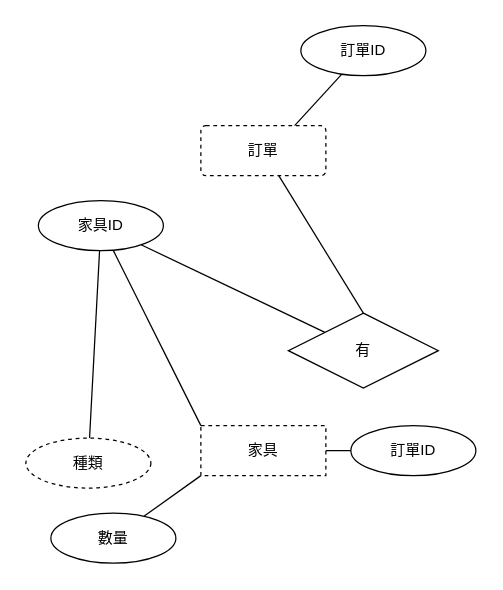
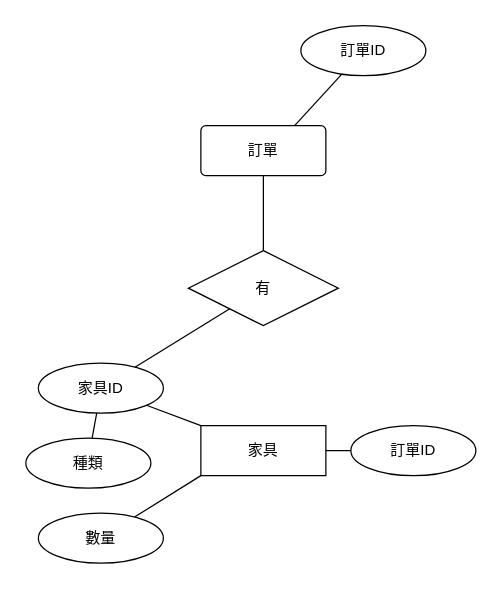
- <mxCell id="9" value="訂單" style="rounded=1;arcSize=10;whiteSpace=wrap;html=1;align=center;dashed=1;" vertex="1" parent="1"><mxGeometry x="160" y="100" width="100" height="40" as="geometry" /></mxCell>
+ <mxCell id="9" value="訂單" style="rounded=1;arcSize=10;whiteSpace=wrap;html=1;align=center;" vertex="1" parent="1"><mxGeometry x="160" y="100" width="100" height="40" as="geometry" /></mxCell>
- <mxCell id="4" value="家具ID" style="ellipse;whiteSpace=wrap;html=1;align=center;" vertex="1" parent="1"><mxGeometry x="30" y="160" width="100" height="40" as="geometry" /></mxCell>
+ <mxCell id="4" value="家具ID" style="ellipse;whiteSpace=wrap;html=1;align=center;" vertex="1" parent="1"><mxGeometry x="30" y="290" width="100" height="40" as="geometry" /></mxCell>
- <mxCell id="13" value="有" style="shape=rhombus;perimeter=rhombusPerimeter;whiteSpace=wrap;html=1;align=center;" vertex="1" parent="1"><mxGeometry x="230" y="250" width="120" height="60" as="geometry" /></mxCell>
+ <mxCell id="13" value="有" style="shape=rhombus;perimeter=rhombusPerimeter;whiteSpace=wrap;html=1;align=center;" vertex="1" parent="1"><mxGeometry x="150" y="200" width="120" height="60" as="geometry" /></mxCell>
- <mxCell id="2" value="家具" style="whiteSpace=wrap;html=1;align=center;dashed=1;" vertex="1" parent="1"><mxGeometry x="160" y="340" width="100" height="40" as="geometry" /></mxCell>
+ <mxCell id="2" value="家具" style="whiteSpace=wrap;html=1;align=center;" vertex="1" parent="1"><mxGeometry x="160" y="340" width="100" height="40" as="geometry" /></mxCell>
- <mxCell id="6" value="種類" style="ellipse;whiteSpace=wrap;html=1;align=center;dashed=1;" vertex="1" parent="1"><mxGeometry x="20" y="350" width="100" height="40" as="geometry" /></mxCell>
+ <mxCell id="6" value="種類" style="ellipse;whiteSpace=wrap;html=1;align=center;" vertex="1" parent="1"><mxGeometry x="20" y="350" width="100" height="40" as="geometry" /></mxCell>
- <mxCell id="17" value="數量" style="ellipse;whiteSpace=wrap;html=1;align=center;" vertex="1" parent="1"><mxGeometry x="40" y="410" width="100" height="40" as="geometry" /></mxCell>
+ <mxCell id="17" value="數量" style="ellipse;whiteSpace=wrap;html=1;align=center;" vertex="1" parent="1"><mxGeometry x="30" y="410" width="100" height="40" as="geometry" /></mxCell>
